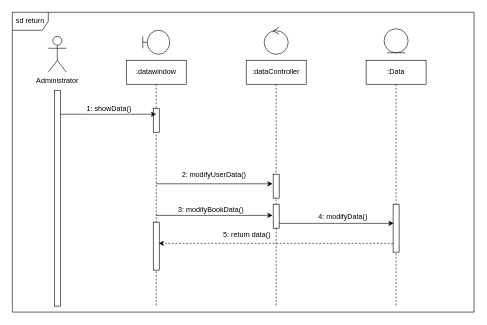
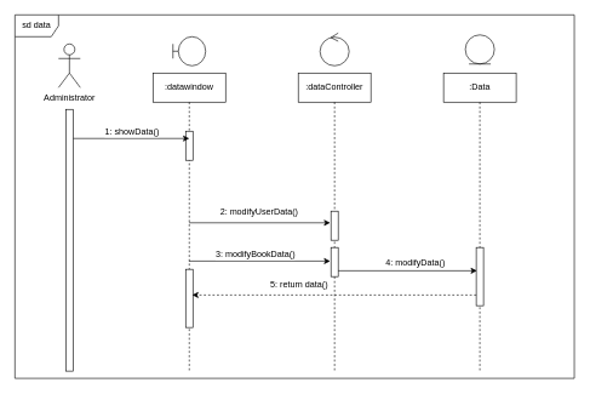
- <mxCell id="26" value="sd return" style="shape=umlFrame;whiteSpace=wrap;html=1;" vertex="1" parent="1"><mxGeometry x="20" y="20" width="770" height="500" as="geometry" /></mxCell>
+ <mxCell id="26" value="sd data" style="shape=umlFrame;whiteSpace=wrap;html=1;" vertex="1" parent="1"><mxGeometry x="20" y="20" width="770" height="500" as="geometry" /></mxCell>
